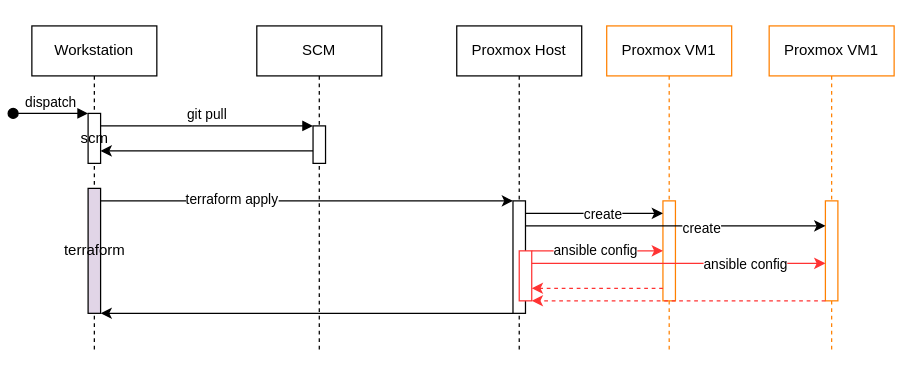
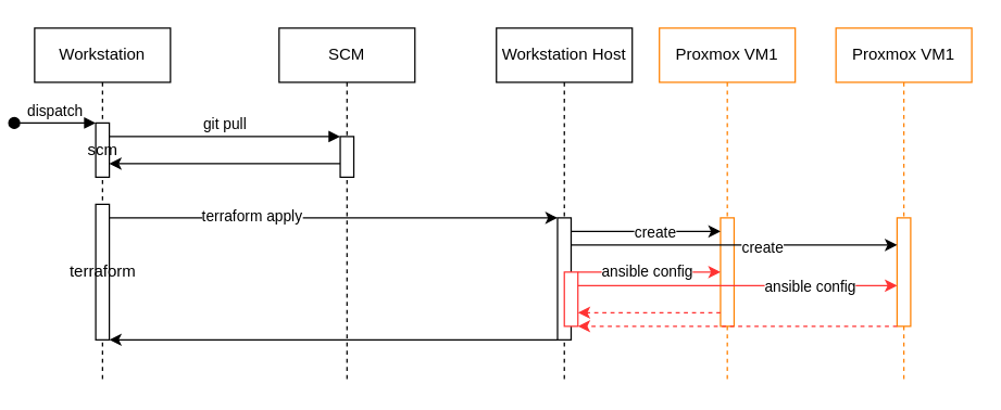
- <mxCell id="10" value="Proxmox Host" style="shape=umlLifeline;perimeter=lifelinePerimeter;whiteSpace=wrap;html=1;container=0;dropTarget=0;collapsible=0;recursiveResize=0;outlineConnect=0;portConstraint=eastwest;newEdgeStyle={&quot;edgeStyle&quot;:&quot;elbowEdgeStyle&quot;,&quot;elbow&quot;:&quot;vertical&quot;,&quot;curved&quot;:0,&quot;rounded&quot;:0};" vertex="1" parent="1"><mxGeometry x="360" y="20" width="100" height="260" as="geometry" /></mxCell>
+ <mxCell id="10" value="Workstation Host" style="shape=umlLifeline;perimeter=lifelinePerimeter;whiteSpace=wrap;html=1;container=0;dropTarget=0;collapsible=0;recursiveResize=0;outlineConnect=0;portConstraint=eastwest;newEdgeStyle={&quot;edgeStyle&quot;:&quot;elbowEdgeStyle&quot;,&quot;elbow&quot;:&quot;vertical&quot;,&quot;curved&quot;:0,&quot;rounded&quot;:0};" vertex="1" parent="1"><mxGeometry x="360" y="20" width="100" height="260" as="geometry" /></mxCell>
- <mxCell id="5" value="terraform" style="html=1;points=[];perimeter=orthogonalPerimeter;outlineConnect=0;targetShapes=umlLifeline;portConstraint=eastwest;newEdgeStyle={&quot;edgeStyle&quot;:&quot;elbowEdgeStyle&quot;,&quot;elbow&quot;:&quot;vertical&quot;,&quot;curved&quot;:0,&quot;rounded&quot;:0};fillColor=#e1d5e7;" vertex="1" parent="2"><mxGeometry x="45" y="130" width="10" height="100" as="geometry" /></mxCell>
+ <mxCell id="5" value="terraform" style="html=1;points=[];perimeter=orthogonalPerimeter;outlineConnect=0;targetShapes=umlLifeline;portConstraint=eastwest;newEdgeStyle={&quot;edgeStyle&quot;:&quot;elbowEdgeStyle&quot;,&quot;elbow&quot;:&quot;vertical&quot;,&quot;curved&quot;:0,&quot;rounded&quot;:0};" vertex="1" parent="2"><mxGeometry x="45" y="130" width="10" height="100" as="geometry" /></mxCell>
